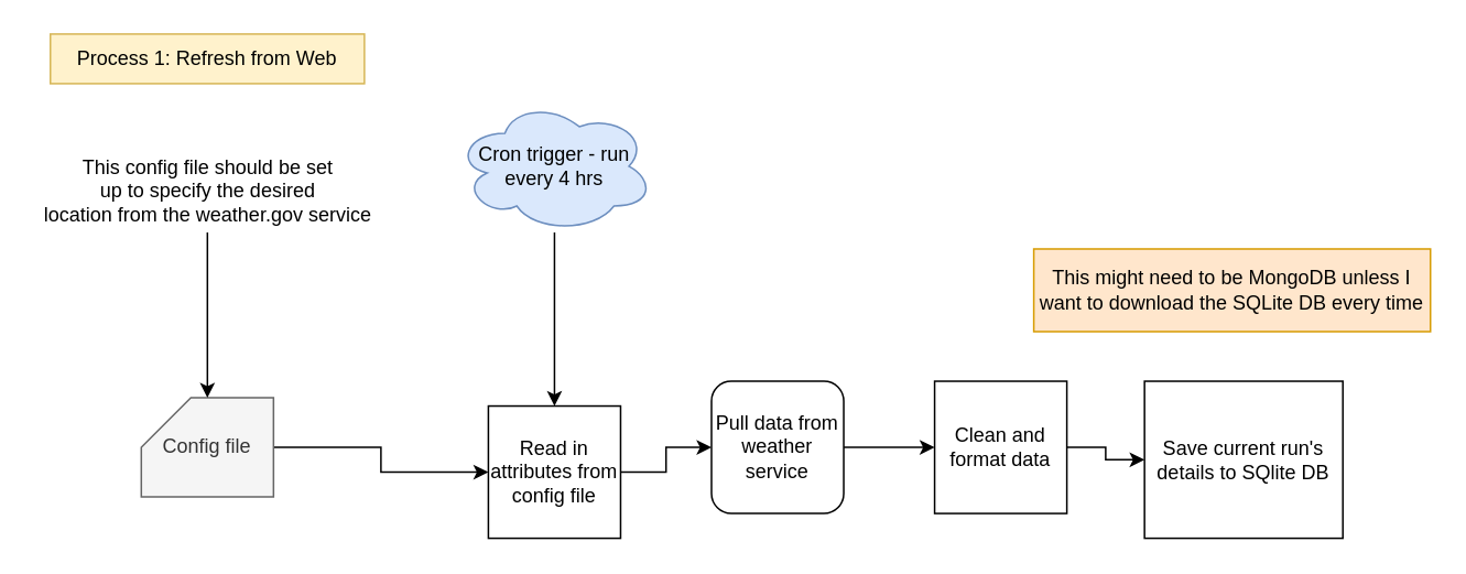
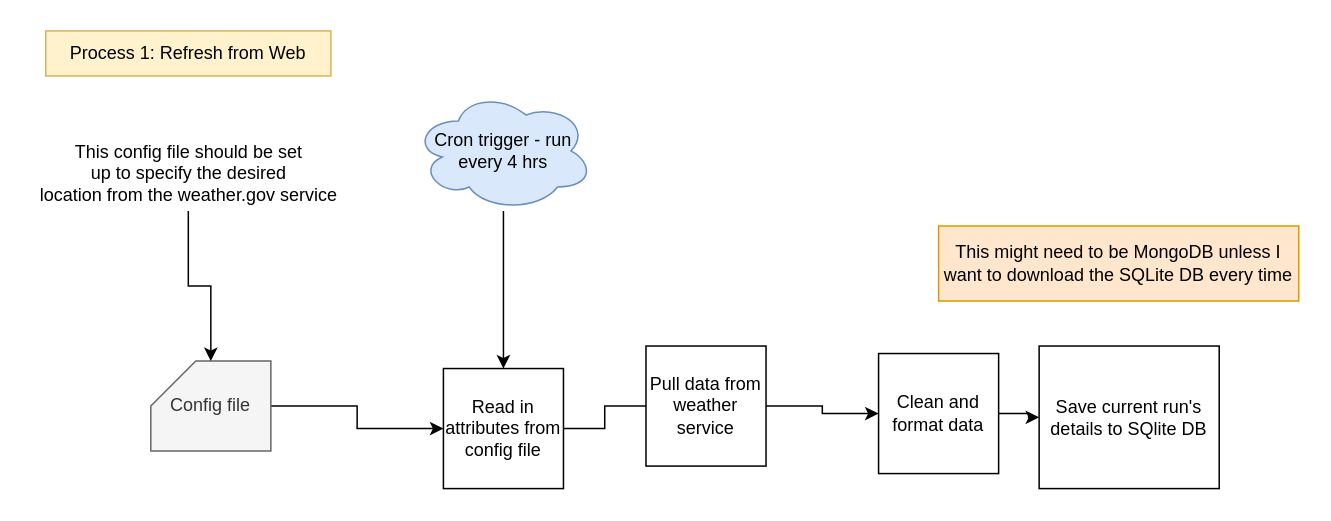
- <mxCell id="8" value="Config file" style="shape=card;whiteSpace=wrap;html=1;fillColor=#f5f5f5;fontColor=#333333;strokeColor=#666666;" vertex="1" parent="1"><mxGeometry x="85" y="240" width="80" height="60" as="geometry" /></mxCell>
+ <mxCell id="8" value="Config file" style="shape=card;whiteSpace=wrap;html=1;fillColor=#f5f5f5;fontColor=#333333;strokeColor=#666666;" vertex="1" parent="1"><mxGeometry x="100" y="240" width="80" height="60" as="geometry" /></mxCell>
- <mxCell id="2" style="edgeStyle=orthogonalEdgeStyle;rounded=0;orthogonalLoop=1;jettySize=auto;html=1;entryX=0;entryY=0.5;entryDx=0;entryDy=0;" edge="1" parent="1" source="3" target="12"><mxGeometry relative="1" as="geometry" /></mxCell>
+ <mxCell id="2" style="edgeStyle=orthogonalEdgeStyle;rounded=0;orthogonalLoop=1;jettySize=auto;html=1;entryX=0;entryY=0.5;entryDx=0;entryDy=0;endArrow=none;" edge="1" parent="1" source="3" target="12"><mxGeometry relative="1" as="geometry" /></mxCell>
- <mxCell id="12" value="Pull data from weather service" style="whiteSpace=wrap;html=1;aspect=fixed;rounded=1;" vertex="1" parent="1"><mxGeometry x="430" y="230" width="80" height="80" as="geometry" /></mxCell>
+ <mxCell id="12" value="Pull data from weather service" style="whiteSpace=wrap;html=1;aspect=fixed;" vertex="1" parent="1"><mxGeometry x="430" y="230" width="80" height="80" as="geometry" /></mxCell>
- <mxCell id="14" value="Clean and format data" style="whiteSpace=wrap;html=1;aspect=fixed;" vertex="1" parent="1"><mxGeometry x="565" y="230" width="80" height="80" as="geometry" /></mxCell>
+ <mxCell id="14" value="Clean and format data" style="whiteSpace=wrap;html=1;aspect=fixed;" vertex="1" parent="1"><mxGeometry x="585" y="235" width="80" height="80" as="geometry" /></mxCell>
